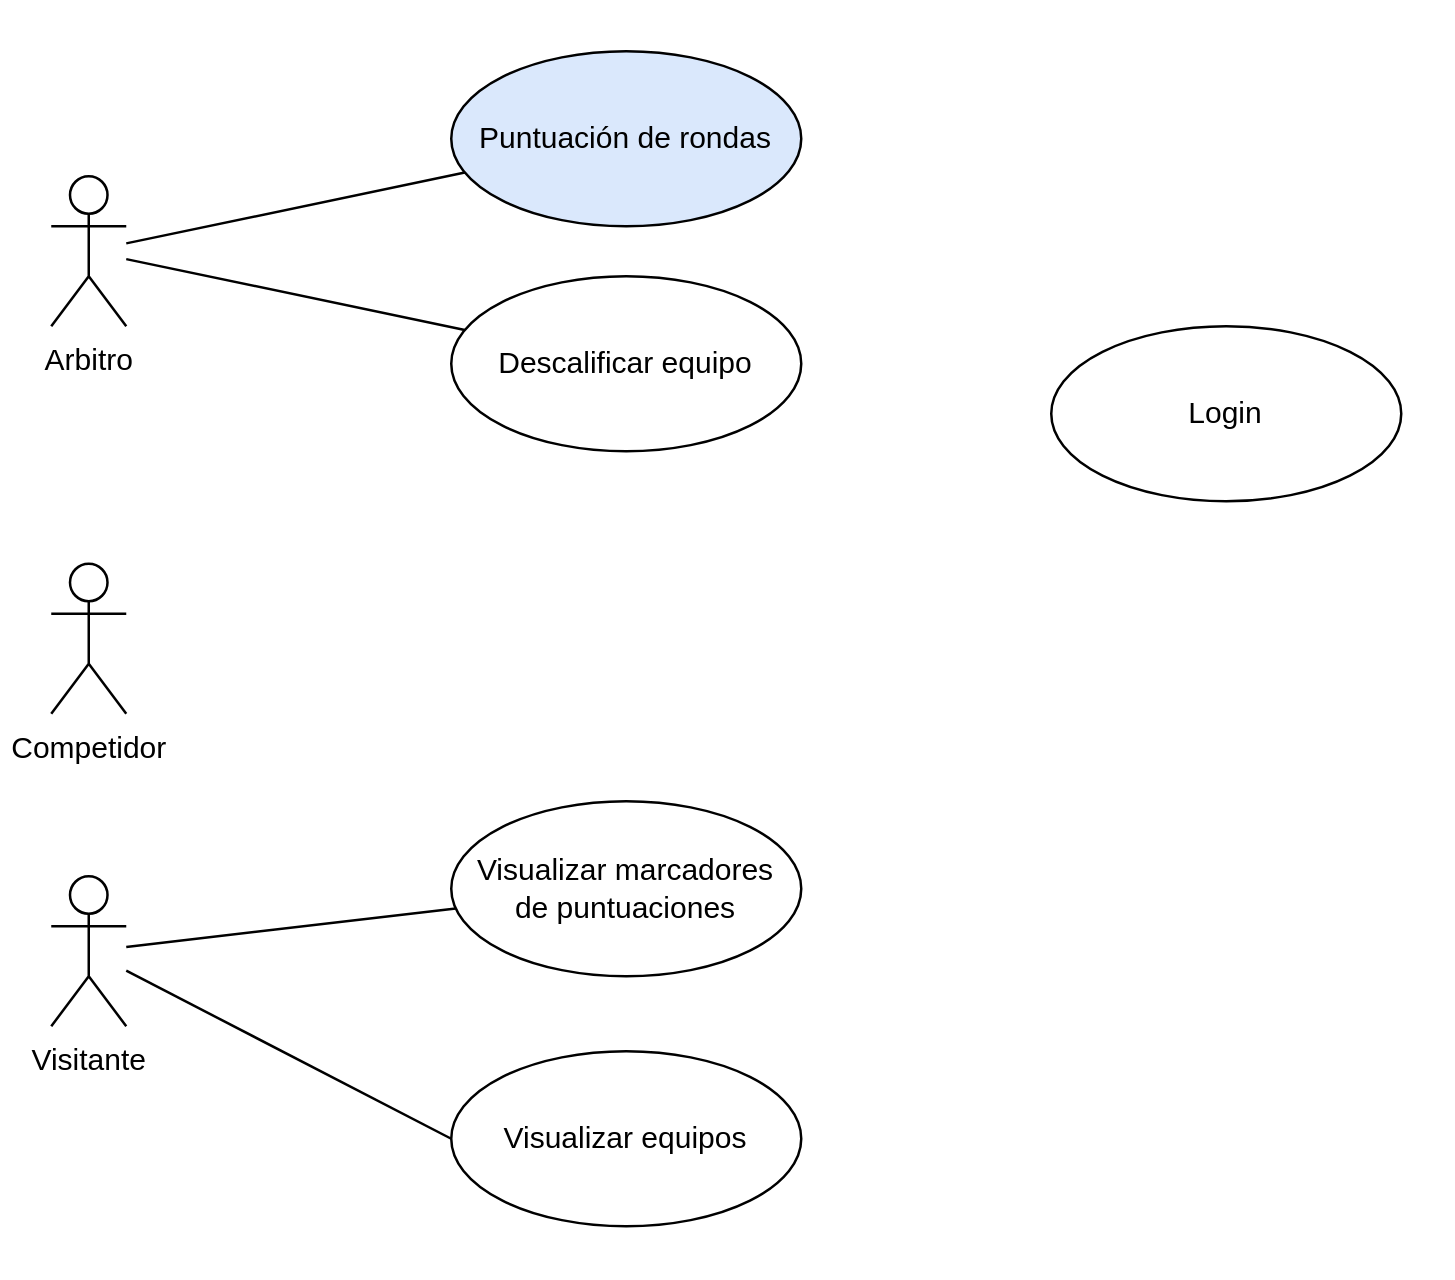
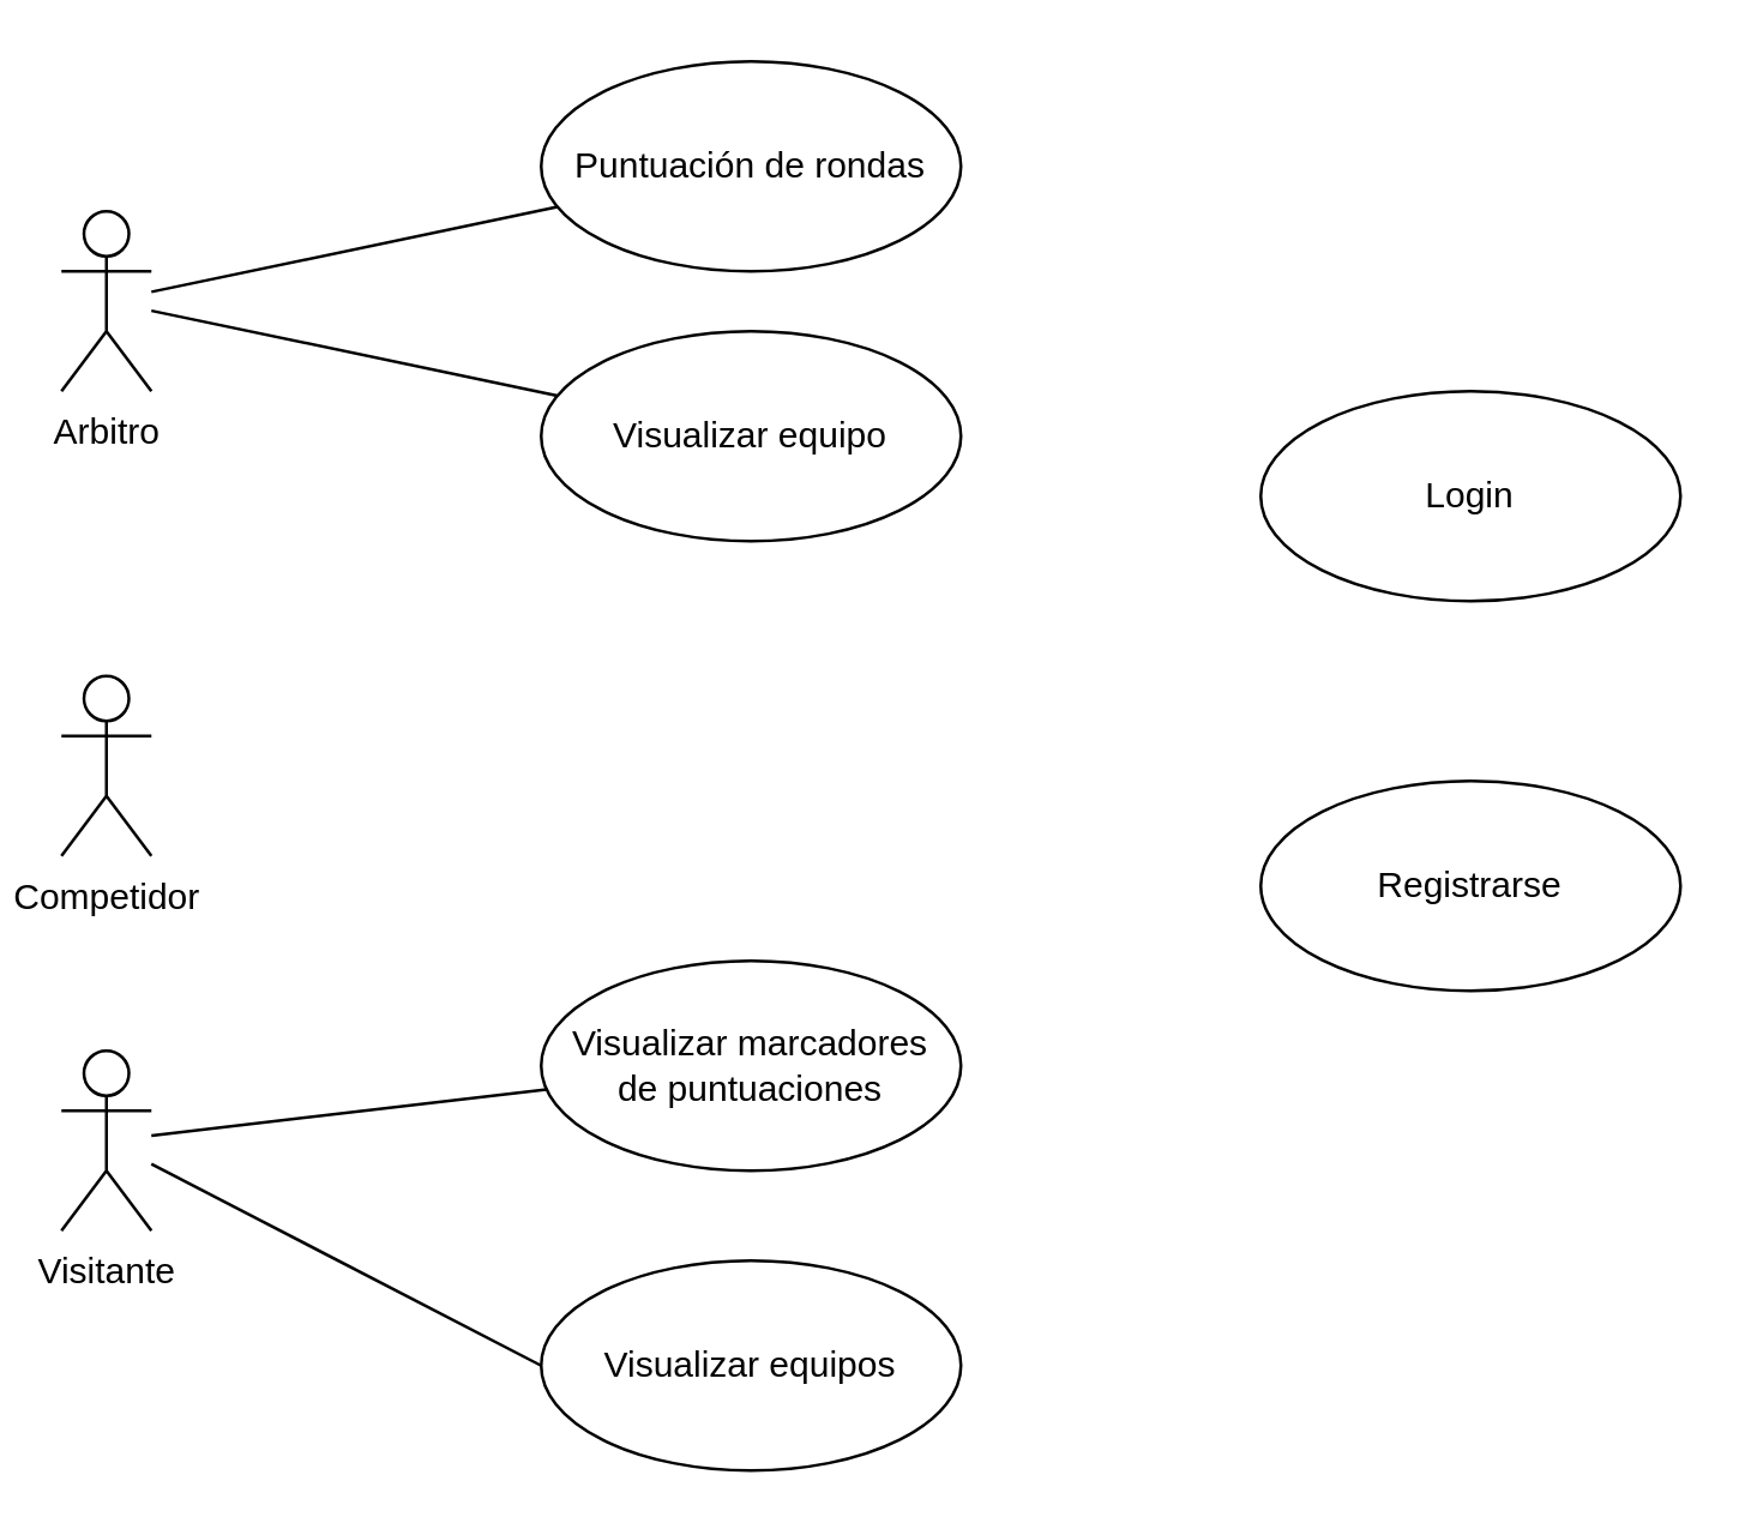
- <mxCell id="9" value="Puntuación de rondas" style="ellipse;whiteSpace=wrap;html=1;fillColor=#dae8fc;" vertex="1" parent="1"><mxGeometry x="180" y="20" width="140" height="70" as="geometry" /></mxCell>
+ <mxCell id="9" value="Puntuación de rondas" style="ellipse;whiteSpace=wrap;html=1;" vertex="1" parent="1"><mxGeometry x="180" y="20" width="140" height="70" as="geometry" /></mxCell>
- <mxCell id="12" value="Descalificar equipo" style="ellipse;whiteSpace=wrap;html=1;" vertex="1" parent="1"><mxGeometry x="180" y="110" width="140" height="70" as="geometry" /></mxCell>
+ <mxCell id="12" value="Visualizar equipo" style="ellipse;whiteSpace=wrap;html=1;" vertex="1" parent="1"><mxGeometry x="180" y="110" width="140" height="70" as="geometry" /></mxCell>
+ <mxCell id="14" value="Registrarse" style="ellipse;whiteSpace=wrap;html=1;" vertex="1" parent="1"><mxGeometry x="420" y="260" width="140" height="70" as="geometry" /></mxCell>
